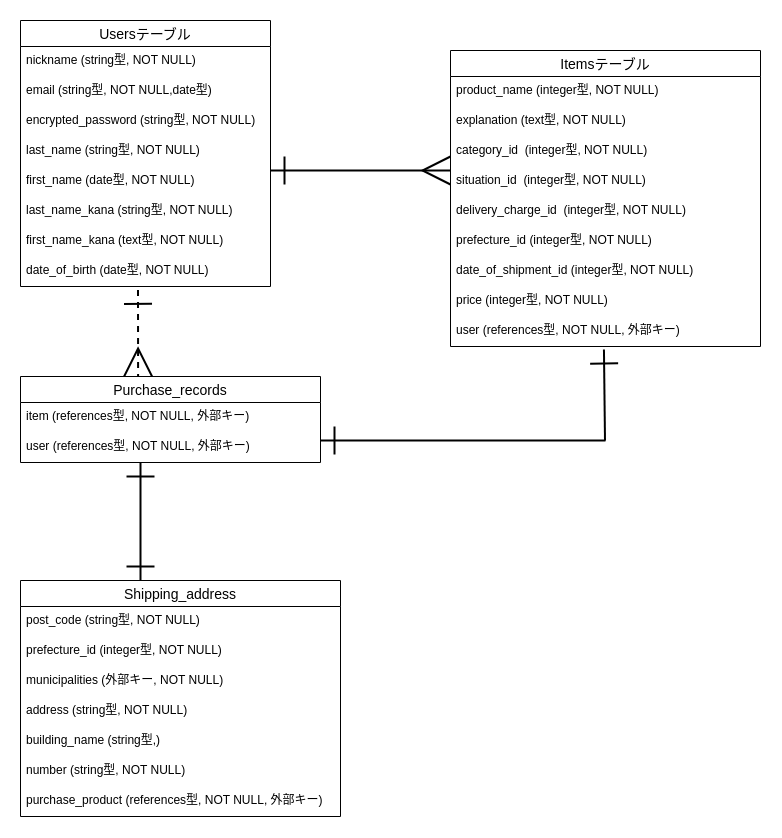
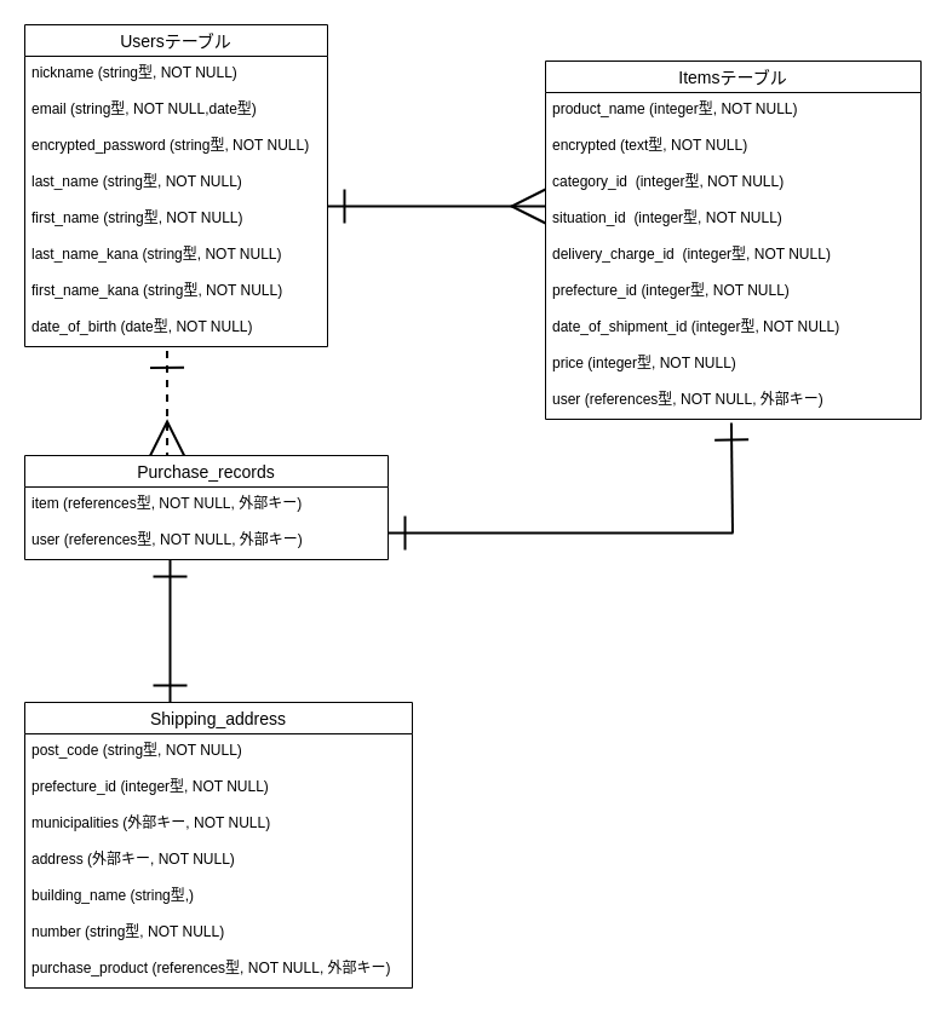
- <mxCell id="14" value="explanation (text型, NOT NULL)" style="text;strokeColor=none;fillColor=none;spacingLeft=4;spacingRight=4;overflow=hidden;rotatable=0;points=[[0,0.5],[1,0.5]];portConstraint=eastwest;fontSize=12;" parent="12" vertex="1"><mxGeometry y="56" width="310" height="30" as="geometry" /></mxCell>
+ <mxCell id="14" value="encrypted (text型, NOT NULL)" style="text;strokeColor=none;fillColor=none;spacingLeft=4;spacingRight=4;overflow=hidden;rotatable=0;points=[[0,0.5],[1,0.5]];portConstraint=eastwest;fontSize=12;" parent="12" vertex="1"><mxGeometry y="56" width="310" height="30" as="geometry" /></mxCell>
- <mxCell id="7" value="first_name (date型, NOT NULL)" style="text;strokeColor=none;fillColor=none;spacingLeft=4;spacingRight=4;overflow=hidden;rotatable=0;points=[[0,0.5],[1,0.5]];portConstraint=eastwest;fontSize=12;" vertex="1" parent="2"><mxGeometry y="146" width="250" height="30" as="geometry" /></mxCell>
+ <mxCell id="7" value="first_name (string型, NOT NULL)" style="text;strokeColor=none;fillColor=none;spacingLeft=4;spacingRight=4;overflow=hidden;rotatable=0;points=[[0,0.5],[1,0.5]];portConstraint=eastwest;fontSize=12;" vertex="1" parent="2"><mxGeometry y="146" width="250" height="30" as="geometry" /></mxCell>
- <mxCell id="9" value="first_name_kana (text型, NOT NULL)" style="text;strokeColor=none;fillColor=none;spacingLeft=4;spacingRight=4;overflow=hidden;rotatable=0;points=[[0,0.5],[1,0.5]];portConstraint=eastwest;fontSize=12;" vertex="1" parent="2"><mxGeometry y="206" width="250" height="30" as="geometry" /></mxCell>
+ <mxCell id="9" value="first_name_kana (string型, NOT NULL)" style="text;strokeColor=none;fillColor=none;spacingLeft=4;spacingRight=4;overflow=hidden;rotatable=0;points=[[0,0.5],[1,0.5]];portConstraint=eastwest;fontSize=12;" vertex="1" parent="2"><mxGeometry y="206" width="250" height="30" as="geometry" /></mxCell>
- <mxCell id="29" value="address (string型, NOT NULL)" style="text;strokeColor=none;fillColor=none;spacingLeft=4;spacingRight=4;overflow=hidden;rotatable=0;points=[[0,0.5],[1,0.5]];portConstraint=eastwest;fontSize=12;" parent="25" vertex="1"><mxGeometry y="116" width="320" height="30" as="geometry" /></mxCell>
+ <mxCell id="29" value="address (外部キー, NOT NULL)" style="text;strokeColor=none;fillColor=none;spacingLeft=4;spacingRight=4;overflow=hidden;rotatable=0;points=[[0,0.5],[1,0.5]];portConstraint=eastwest;fontSize=12;" parent="25" vertex="1"><mxGeometry y="116" width="320" height="30" as="geometry" /></mxCell>
